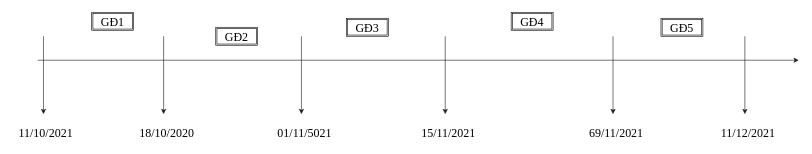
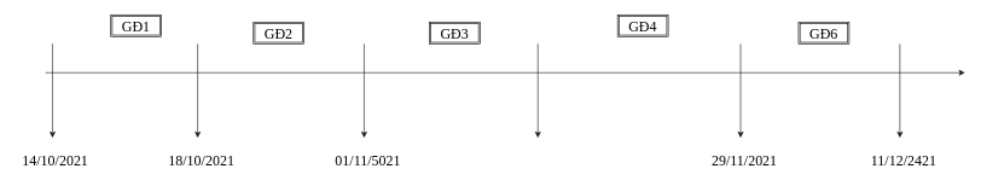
- <mxCell id="18" value="GĐ3" style="shape=ext;double=1;rounded=0;whiteSpace=wrap;html=1;fontFamily=Times New Roman;fontSize=20;" vertex="1" parent="1"><mxGeometry x="577" y="30" width="70" height="30" as="geometry" /></mxCell>
+ <mxCell id="18" value="GĐ3" style="shape=ext;double=1;rounded=0;whiteSpace=wrap;html=1;fontFamily=Times New Roman;fontSize=20;" vertex="1" parent="1"><mxGeometry x="592" y="30" width="70" height="30" as="geometry" /></mxCell>
- <mxCell id="16" value="GĐ5" style="shape=ext;double=1;rounded=0;whiteSpace=wrap;html=1;fontFamily=Times New Roman;fontSize=20;" vertex="1" parent="1"><mxGeometry x="1102" y="30" width="70" height="30" as="geometry" /></mxCell>
+ <mxCell id="16" value="GĐ6" style="shape=ext;double=1;rounded=0;whiteSpace=wrap;html=1;fontFamily=Times New Roman;fontSize=20;" vertex="1" parent="1"><mxGeometry x="1102" y="30" width="70" height="30" as="geometry" /></mxCell>
- <mxCell id="19" value="GĐ2" style="shape=ext;double=1;rounded=0;whiteSpace=wrap;html=1;fontFamily=Times New Roman;fontSize=20;" vertex="1" parent="1"><mxGeometry x="359" y="45" width="70" height="30" as="geometry" /></mxCell>
+ <mxCell id="19" value="GĐ2" style="shape=ext;double=1;rounded=0;whiteSpace=wrap;html=1;fontFamily=Times New Roman;fontSize=20;" vertex="1" parent="1"><mxGeometry x="349" y="30" width="70" height="30" as="geometry" /></mxCell>
- <mxCell id="4" value="11/10/2021" style="text;html=1;align=center;verticalAlign=middle;resizable=0;points=[];autosize=1;strokeColor=none;fillColor=none;fontSize=20;fontFamily=Times New Roman;" vertex="1" parent="1"><mxGeometry x="20" y="205" width="110" height="30" as="geometry" /></mxCell>
+ <mxCell id="4" value="14/10/2021" style="text;html=1;align=center;verticalAlign=middle;resizable=0;points=[];autosize=1;strokeColor=none;fillColor=none;fontSize=20;fontFamily=Times New Roman;" vertex="1" parent="1"><mxGeometry x="20" y="205" width="110" height="30" as="geometry" /></mxCell>
- <mxCell id="7" value="18/10/2020" style="text;html=1;align=center;verticalAlign=middle;resizable=0;points=[];autosize=1;strokeColor=none;fillColor=none;fontSize=20;fontFamily=Times New Roman;" vertex="1" parent="1"><mxGeometry x="222" y="205" width="110" height="30" as="geometry" /></mxCell>
+ <mxCell id="7" value="18/10/2021" style="text;html=1;align=center;verticalAlign=middle;resizable=0;points=[];autosize=1;strokeColor=none;fillColor=none;fontSize=20;fontFamily=Times New Roman;" vertex="1" parent="1"><mxGeometry x="222" y="205" width="110" height="30" as="geometry" /></mxCell>
- <mxCell id="11" value="15/11/2021" style="text;html=1;align=center;verticalAlign=middle;resizable=0;points=[];autosize=1;strokeColor=none;fillColor=none;fontSize=20;fontFamily=Times New Roman;" vertex="1" parent="1"><mxGeometry x="692" y="205" width="110" height="30" as="geometry" /></mxCell>
- <mxCell id="13" value="69/11/2021" style="text;html=1;align=center;verticalAlign=middle;resizable=0;points=[];autosize=1;strokeColor=none;fillColor=none;fontSize=20;fontFamily=Times New Roman;" vertex="1" parent="1"><mxGeometry x="972" y="205" width="110" height="30" as="geometry" /></mxCell>
+ <mxCell id="13" value="29/11/2021" style="text;html=1;align=center;verticalAlign=middle;resizable=0;points=[];autosize=1;strokeColor=none;fillColor=none;fontSize=20;fontFamily=Times New Roman;" vertex="1" parent="1"><mxGeometry x="972" y="205" width="110" height="30" as="geometry" /></mxCell>
- <mxCell id="15" value="11/12/2021" style="text;html=1;align=center;verticalAlign=middle;resizable=0;points=[];autosize=1;strokeColor=none;fillColor=none;fontSize=20;fontFamily=Times New Roman;" vertex="1" parent="1"><mxGeometry x="1192" y="205" width="110" height="30" as="geometry" /></mxCell>
+ <mxCell id="15" value="11/12/2421" style="text;html=1;align=center;verticalAlign=middle;resizable=0;points=[];autosize=1;strokeColor=none;fillColor=none;fontSize=20;fontFamily=Times New Roman;" vertex="1" parent="1"><mxGeometry x="1192" y="205" width="110" height="30" as="geometry" /></mxCell>
